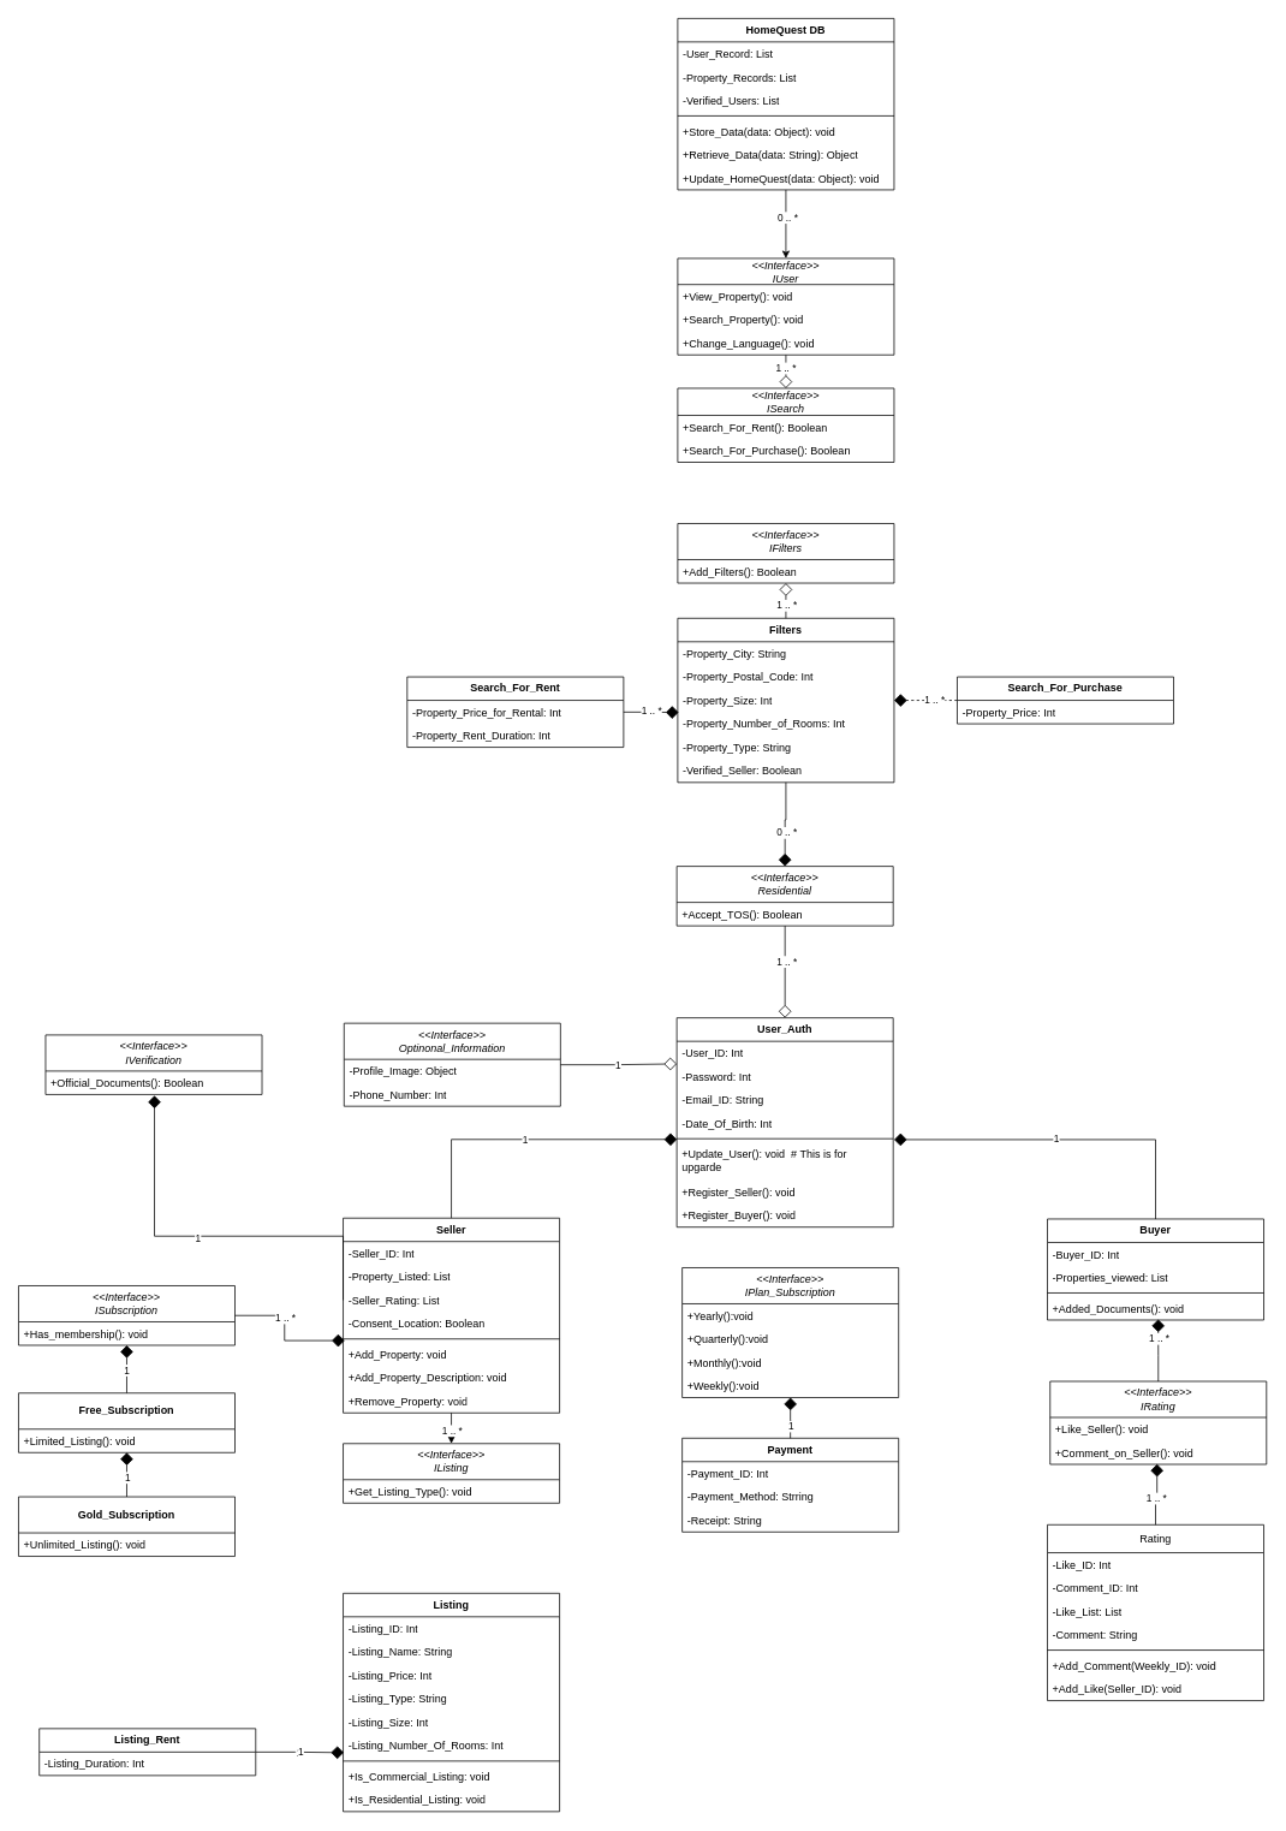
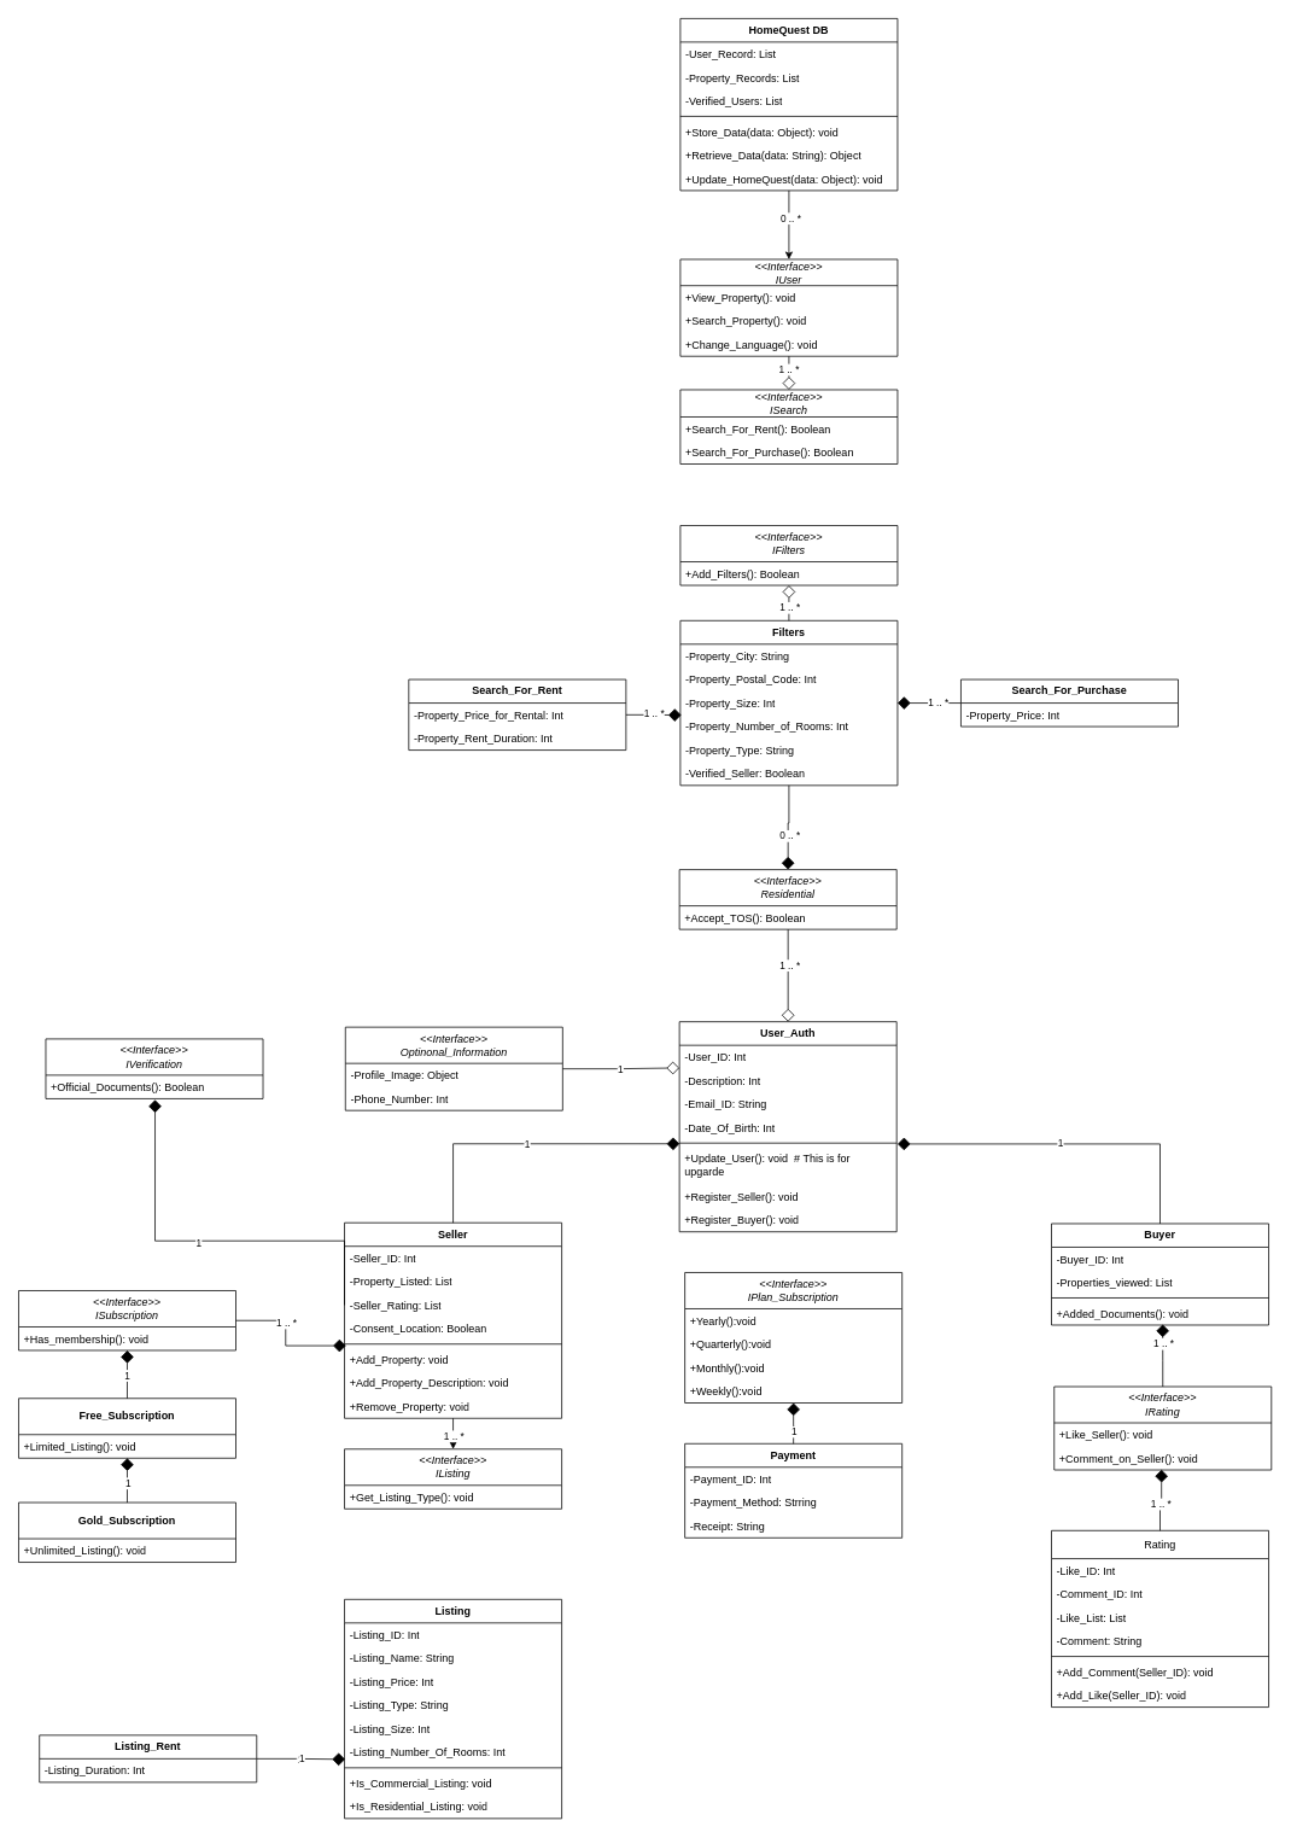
- <mxCell id="113" style="edgeStyle=orthogonalEdgeStyle;rounded=0;orthogonalLoop=1;jettySize=auto;html=1;entryX=1;entryY=0.5;entryDx=0;entryDy=0;endArrow=diamond;endFill=1;endSize=12;dashed=1;" parent="1" source="115" target="122" edge="1"><mxGeometry relative="1" as="geometry" /></mxCell>
+ <mxCell id="113" style="edgeStyle=orthogonalEdgeStyle;rounded=0;orthogonalLoop=1;jettySize=auto;html=1;entryX=1;entryY=0.5;entryDx=0;entryDy=0;endArrow=diamond;endFill=1;endSize=12;" parent="1" source="115" target="122" edge="1"><mxGeometry relative="1" as="geometry" /></mxCell>
- <mxCell id="26" value="-Password: Int" style="text;strokeColor=none;fillColor=none;align=left;verticalAlign=top;spacingLeft=4;spacingRight=4;overflow=hidden;rotatable=0;points=[[0,0.5],[1,0.5]];portConstraint=eastwest;whiteSpace=wrap;html=1;" parent="24" vertex="1"><mxGeometry y="52" width="240" height="26" as="geometry" /></mxCell>
+ <mxCell id="26" value="-Description: Int" style="text;strokeColor=none;fillColor=none;align=left;verticalAlign=top;spacingLeft=4;spacingRight=4;overflow=hidden;rotatable=0;points=[[0,0.5],[1,0.5]];portConstraint=eastwest;whiteSpace=wrap;html=1;" parent="24" vertex="1"><mxGeometry y="52" width="240" height="26" as="geometry" /></mxCell>
- <mxCell id="136" value="+Add_Comment(Weekly_ID): void" style="text;strokeColor=none;fillColor=none;align=left;verticalAlign=top;spacingLeft=4;spacingRight=4;overflow=hidden;rotatable=0;points=[[0,0.5],[1,0.5]];portConstraint=eastwest;whiteSpace=wrap;html=1;" vertex="1" parent="130"><mxGeometry y="143" width="240" height="26" as="geometry" /></mxCell>
+ <mxCell id="136" value="+Add_Comment(Seller_ID): void" style="text;strokeColor=none;fillColor=none;align=left;verticalAlign=top;spacingLeft=4;spacingRight=4;overflow=hidden;rotatable=0;points=[[0,0.5],[1,0.5]];portConstraint=eastwest;whiteSpace=wrap;html=1;" vertex="1" parent="130"><mxGeometry y="143" width="240" height="26" as="geometry" /></mxCell>
